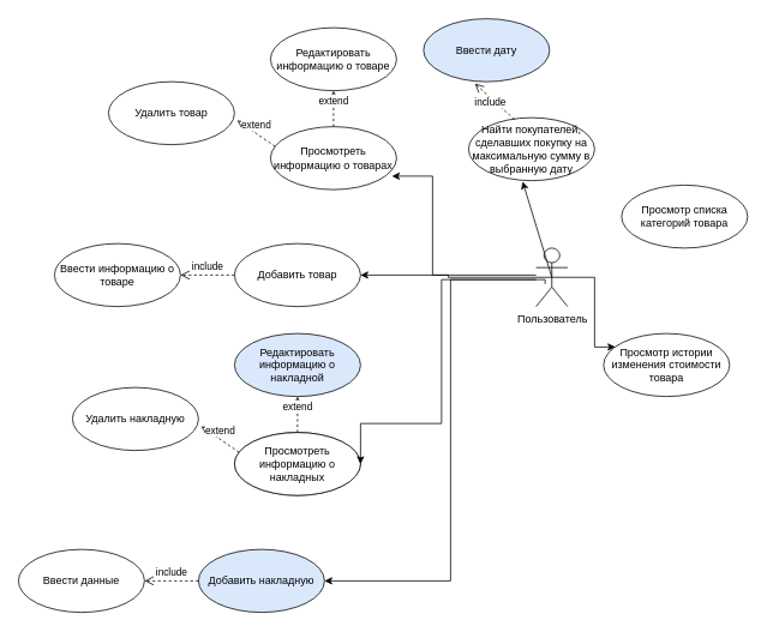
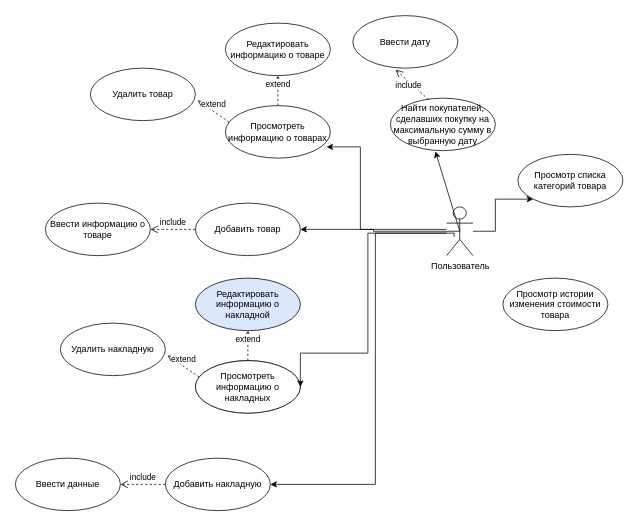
- <mxCell id="27" value="Ввести дату" style="ellipse;whiteSpace=wrap;html=1;fillColor=#dae8fc;" parent="1" vertex="1"><mxGeometry y="20" width="140" height="70" as="geometry" x="470" /></mxCell>
+ <mxCell id="27" value="Ввести дату" style="ellipse;whiteSpace=wrap;html=1;" parent="1" vertex="1"><mxGeometry y="20" width="140" height="70" as="geometry" x="470" /></mxCell>
+ <mxCell id="2" style="edgeStyle=orthogonalEdgeStyle;rounded=0;orthogonalLoop=1;jettySize=auto;html=1;entryX=0;entryY=1;entryDx=0;entryDy=0;" parent="1" source="3" target="29" edge="1"><mxGeometry relative="1" as="geometry" /></mxCell>
- <mxCell id="31" style="edgeStyle=orthogonalEdgeStyle;rounded=0;orthogonalLoop=1;jettySize=auto;html=1;exitX=0.5;exitY=0.5;exitDx=0;exitDy=0;exitPerimeter=0;entryX=0.093;entryY=0.214;entryDx=0;entryDy=0;entryPerimeter=0;" edge="1" parent="1" source="3" target="30"><mxGeometry relative="1" as="geometry"><Array as="points"><mxPoint x="660" y="308" /><mxPoint x="660" y="385" /></Array></mxGeometry></mxCell>
- <mxCell id="20" value="Добавить накладную" style="ellipse;whiteSpace=wrap;html=1;fillColor=#dae8fc;" parent="1" vertex="1"><mxGeometry x="220" y="610" width="140" height="70" as="geometry" /></mxCell>
+ <mxCell id="20" value="Добавить накладную" style="ellipse;whiteSpace=wrap;html=1;" parent="1" vertex="1"><mxGeometry x="220" y="610" width="140" height="70" as="geometry" /></mxCell>
